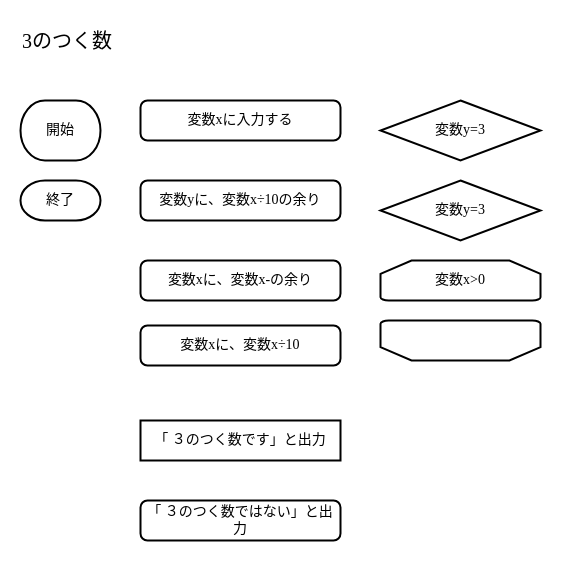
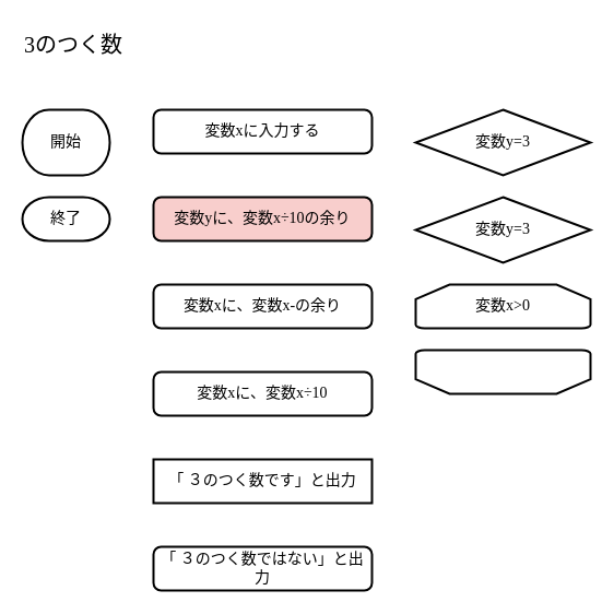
- <mxCell id="9" value="&lt;div style=&quot;font-size: 14px;&quot;&gt;&lt;div&gt;変数yに、変数x÷10の余り&lt;/div&gt;&lt;/div&gt;" style="rounded=1;whiteSpace=wrap;html=1;absoluteArcSize=1;arcSize=14;strokeWidth=2;fontSize=14;fontFamily=BIZ UDPGothic;" parent="1" vertex="1"><mxGeometry x="140" y="180" width="200" height="40" as="geometry" /></mxCell>
+ <mxCell id="9" value="&lt;div style=&quot;font-size: 14px;&quot;&gt;&lt;div&gt;変数yに、変数x÷10の余り&lt;/div&gt;&lt;/div&gt;" style="rounded=1;whiteSpace=wrap;html=1;absoluteArcSize=1;arcSize=14;strokeWidth=2;fontSize=14;fontFamily=BIZ UDPGothic;fillColor=#f8cecc;" parent="1" vertex="1"><mxGeometry x="140" y="180" width="200" height="40" as="geometry" /></mxCell>
- <mxCell id="11" value="&lt;div style=&quot;font-size: 14px;&quot;&gt;&lt;div&gt;変数xに、変数x÷10&lt;/div&gt;&lt;/div&gt;" style="rounded=1;whiteSpace=wrap;html=1;absoluteArcSize=1;arcSize=14;strokeWidth=2;fontSize=14;fontFamily=BIZ UDPGothic;" parent="1" vertex="1"><mxGeometry x="140" y="325" width="200" height="40" as="geometry" /></mxCell>
+ <mxCell id="11" value="&lt;div style=&quot;font-size: 14px;&quot;&gt;&lt;div&gt;変数xに、変数x÷10&lt;/div&gt;&lt;/div&gt;" style="rounded=1;whiteSpace=wrap;html=1;absoluteArcSize=1;arcSize=14;strokeWidth=2;fontSize=14;fontFamily=BIZ UDPGothic;" parent="1" vertex="1"><mxGeometry x="140" y="340" width="200" height="40" as="geometry" /></mxCell>
